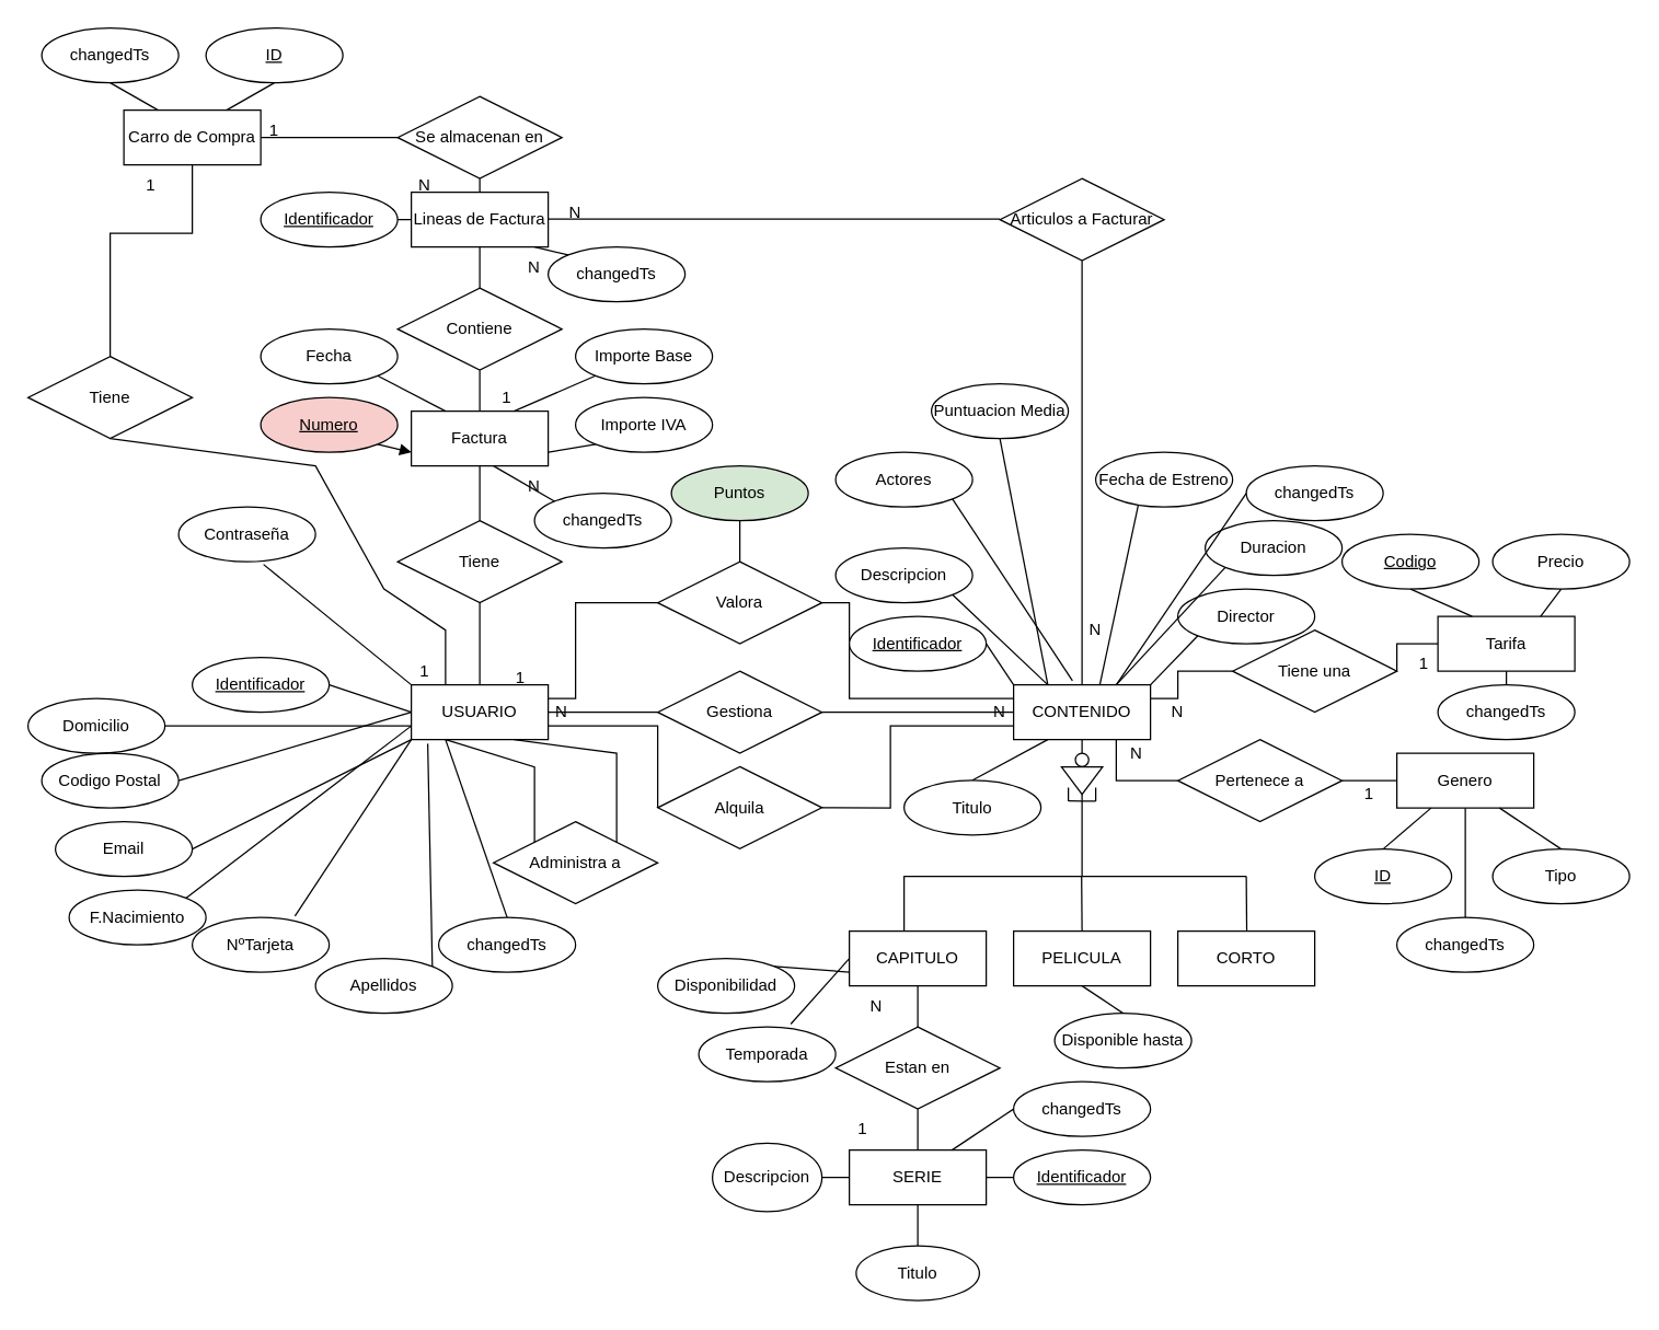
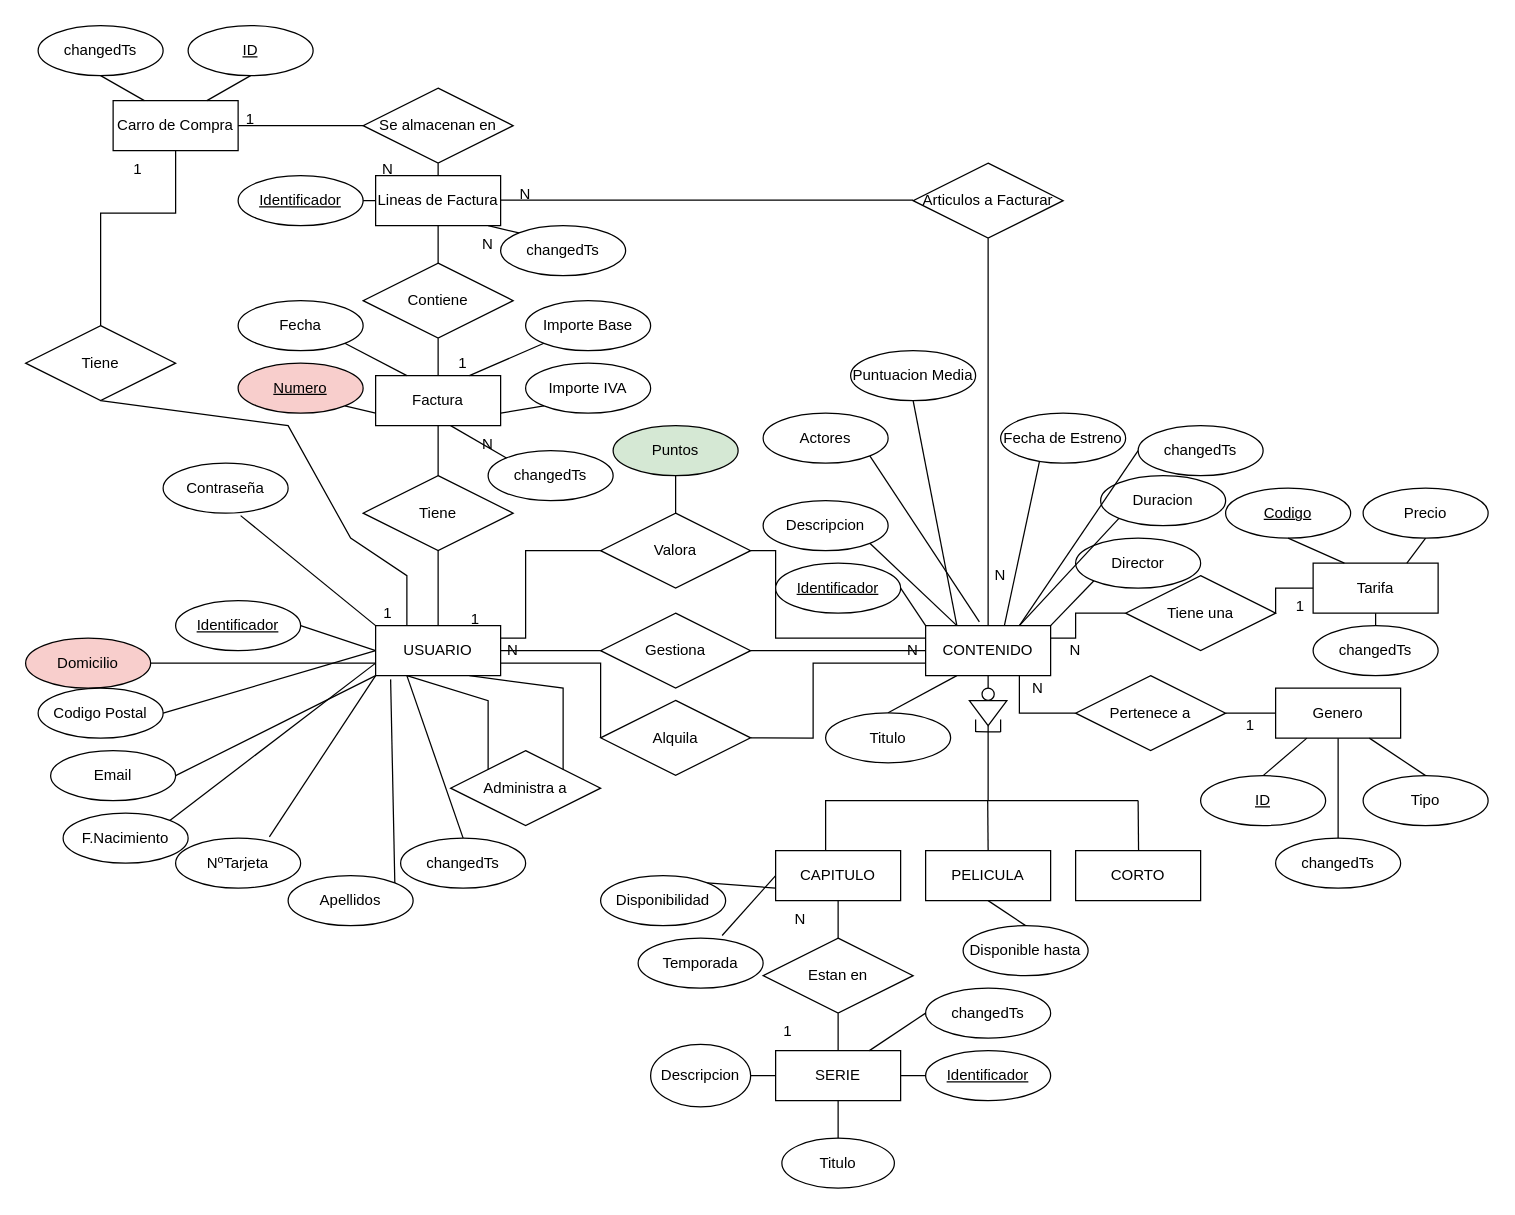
- <mxCell id="106" value="" style="endArrow=block;html=1;rounded=0;exitX=1;exitY=1;exitDx=0;exitDy=0;entryX=0;entryY=0.75;entryDx=0;entryDy=0;" parent="1" source="105" target="44" edge="1"><mxGeometry relative="1" as="geometry"><mxPoint x="580" y="230" as="sourcePoint" /><mxPoint x="740" y="230" as="targetPoint" /></mxGeometry></mxCell>
+ <mxCell id="106" value="" style="endArrow=none;html=1;rounded=0;exitX=1;exitY=1;exitDx=0;exitDy=0;entryX=0;entryY=0.75;entryDx=0;entryDy=0;" parent="1" source="105" target="44" edge="1"><mxGeometry relative="1" as="geometry"><mxPoint x="580" y="230" as="sourcePoint" /><mxPoint x="740" y="230" as="targetPoint" /></mxGeometry></mxCell>
- <mxCell id="56" value="Domicilio" style="ellipse;whiteSpace=wrap;html=1;align=center;" parent="1" vertex="1"><mxGeometry x="20" y="510" width="100" height="40" as="geometry" /></mxCell>
+ <mxCell id="56" value="Domicilio" style="ellipse;whiteSpace=wrap;html=1;align=center;fillColor=#f8cecc;" parent="1" vertex="1"><mxGeometry x="20" y="510" width="100" height="40" as="geometry" /></mxCell>
